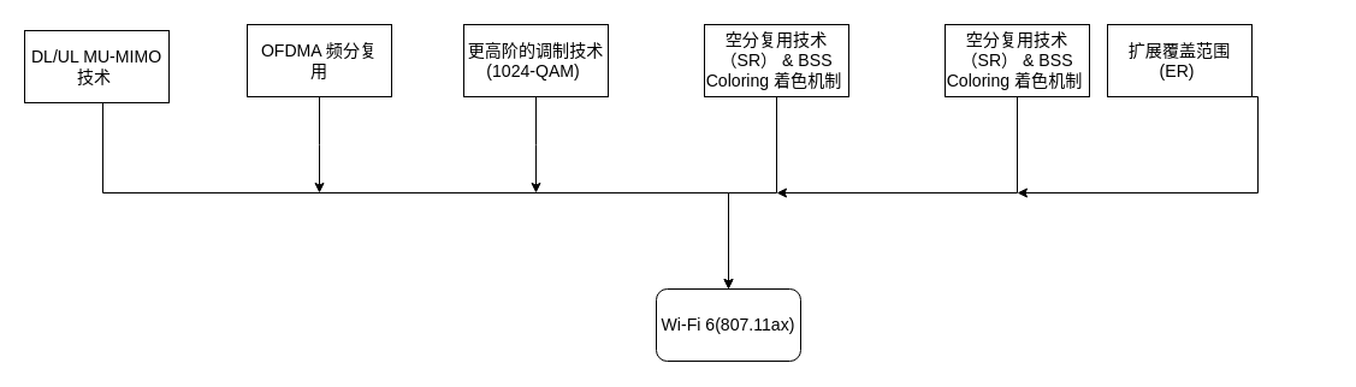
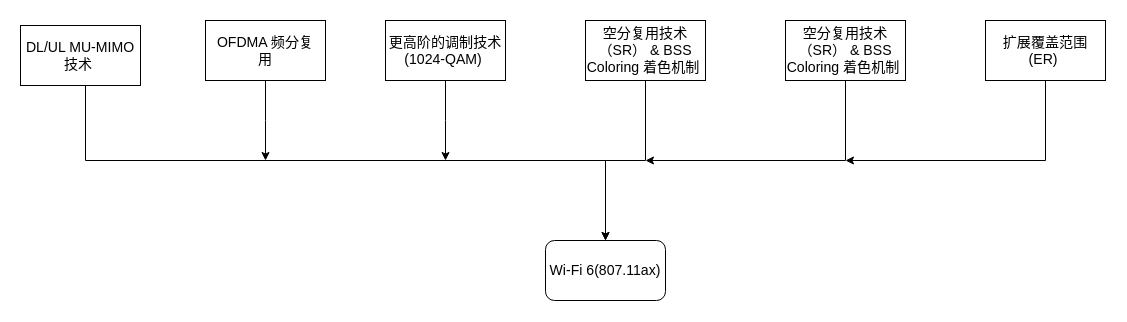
- <mxCell id="14" value="&lt;div&gt;&lt;span style=&quot;font-size: 10.56pt&quot;&gt;扩展覆盖范围 (ER)&amp;nbsp;&lt;/span&gt;&lt;/div&gt;" style="whiteSpace=wrap;html=1;" vertex="1" parent="1"><mxGeometry x="920" y="20" width="120" height="60" as="geometry" /></mxCell>
+ <mxCell id="14" value="&lt;div&gt;&lt;span style=&quot;font-size: 10.56pt&quot;&gt;扩展覆盖范围 (ER)&amp;nbsp;&lt;/span&gt;&lt;/div&gt;" style="whiteSpace=wrap;html=1;" vertex="1" parent="1"><mxGeometry x="985" y="20" width="120" height="60" as="geometry" /></mxCell>
